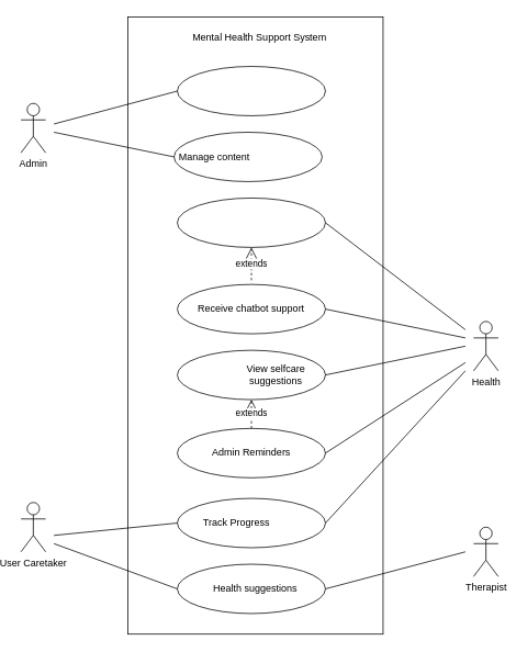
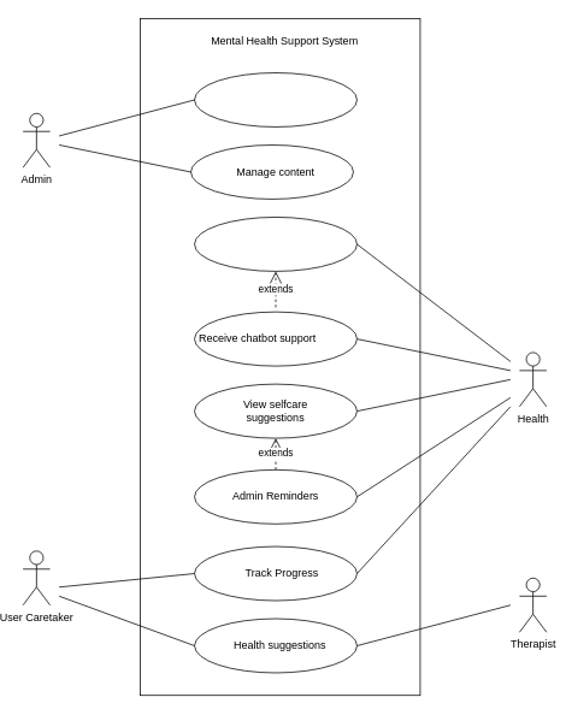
- <mxCell id="11" value="Manage content" style="text;html=1;align=center;verticalAlign=middle;whiteSpace=wrap;rounded=0;" vertex="1" parent="1"><mxGeometry x="210" y="175" width="90" height="30" as="geometry" /></mxCell>
+ <mxCell id="11" value="Manage content" style="text;html=1;align=center;verticalAlign=middle;whiteSpace=wrap;rounded=0;" vertex="1" parent="1"><mxGeometry x="255" y="175" width="90" height="30" as="geometry" /></mxCell>
- <mxCell id="12" value="Receive chatbot support" style="text;html=1;align=center;verticalAlign=middle;whiteSpace=wrap;rounded=0;" vertex="1" parent="1"><mxGeometry x="232" y="360" width="136" height="30" as="geometry" /></mxCell>
+ <mxCell id="12" value="Receive chatbot support" style="text;html=1;align=center;verticalAlign=middle;whiteSpace=wrap;rounded=0;" vertex="1" parent="1"><mxGeometry x="212" y="360" width="136" height="30" as="geometry" /></mxCell>
- <mxCell id="13" value="View selfcare suggestions" style="text;html=1;align=center;verticalAlign=middle;whiteSpace=wrap;rounded=0;" vertex="1" parent="1"><mxGeometry x="285" y="440" width="90" height="30" as="geometry" /></mxCell>
+ <mxCell id="13" value="View selfcare suggestions" style="text;html=1;align=center;verticalAlign=middle;whiteSpace=wrap;rounded=0;" vertex="1" parent="1"><mxGeometry x="255" y="440" width="90" height="30" as="geometry" /></mxCell>
- <mxCell id="14" value="Track Progress" style="text;html=1;align=center;verticalAlign=middle;whiteSpace=wrap;rounded=0;" vertex="1" parent="1"><mxGeometry x="239" y="620" width="86" height="30" as="geometry" /></mxCell>
+ <mxCell id="14" value="Track Progress" style="text;html=1;align=center;verticalAlign=middle;whiteSpace=wrap;rounded=0;" vertex="1" parent="1"><mxGeometry x="264" y="620" width="86" height="30" as="geometry" /></mxCell>
